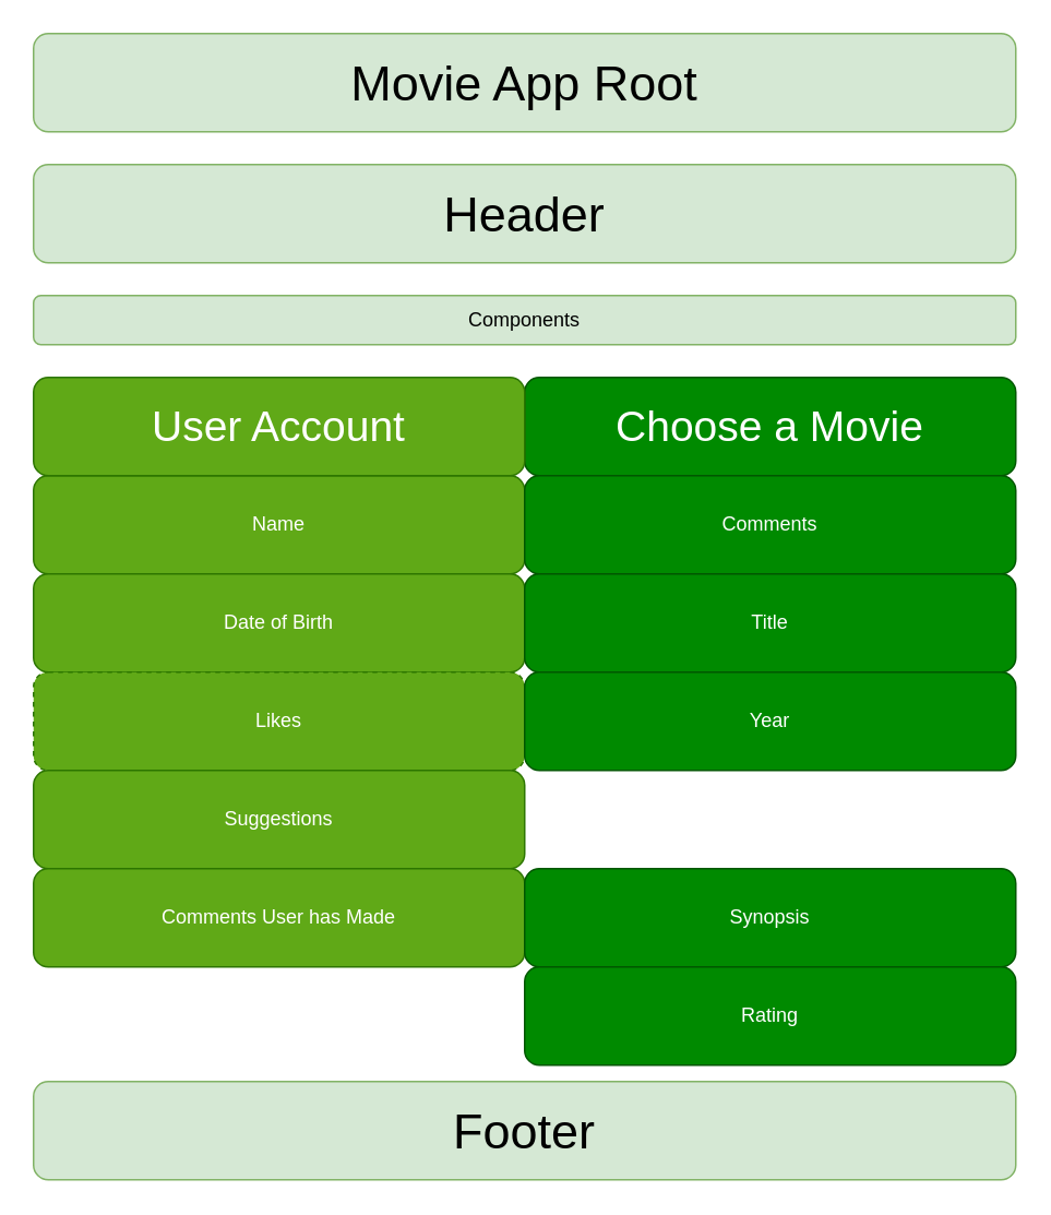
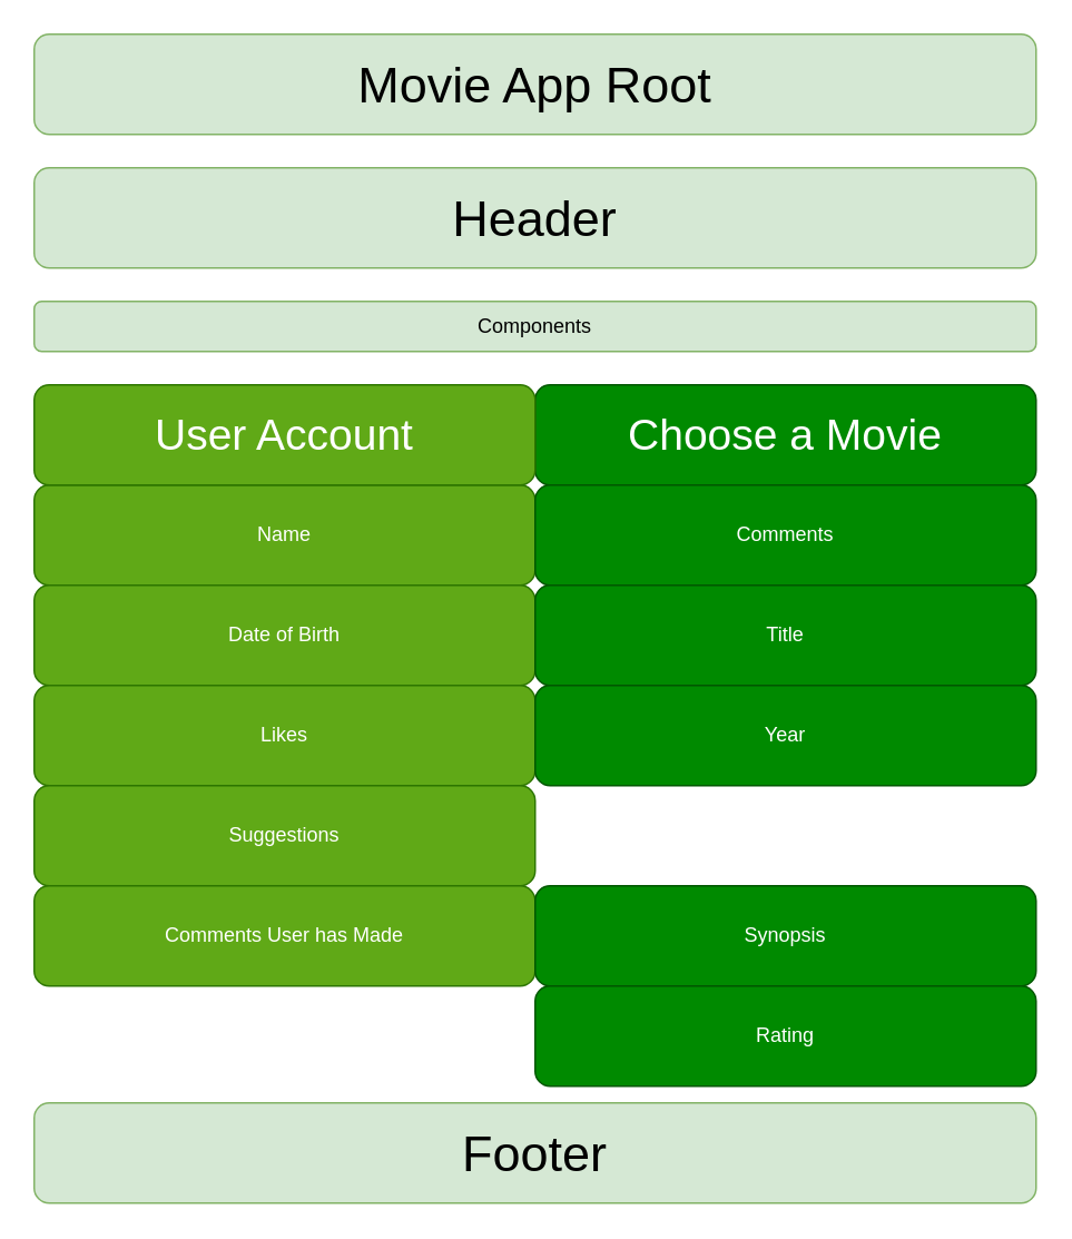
- <mxCell id="8" value="Likes" style="rounded=1;whiteSpace=wrap;html=1;fillColor=#60a917;strokeColor=#2D7600;fontColor=#ffffff;dashed=1;" vertex="1" parent="1"><mxGeometry x="20" y="410" width="300" height="60" as="geometry" /></mxCell>
+ <mxCell id="8" value="Likes" style="rounded=1;whiteSpace=wrap;html=1;fillColor=#60a917;strokeColor=#2D7600;fontColor=#ffffff;" vertex="1" parent="1"><mxGeometry x="20" y="410" width="300" height="60" as="geometry" /></mxCell>
